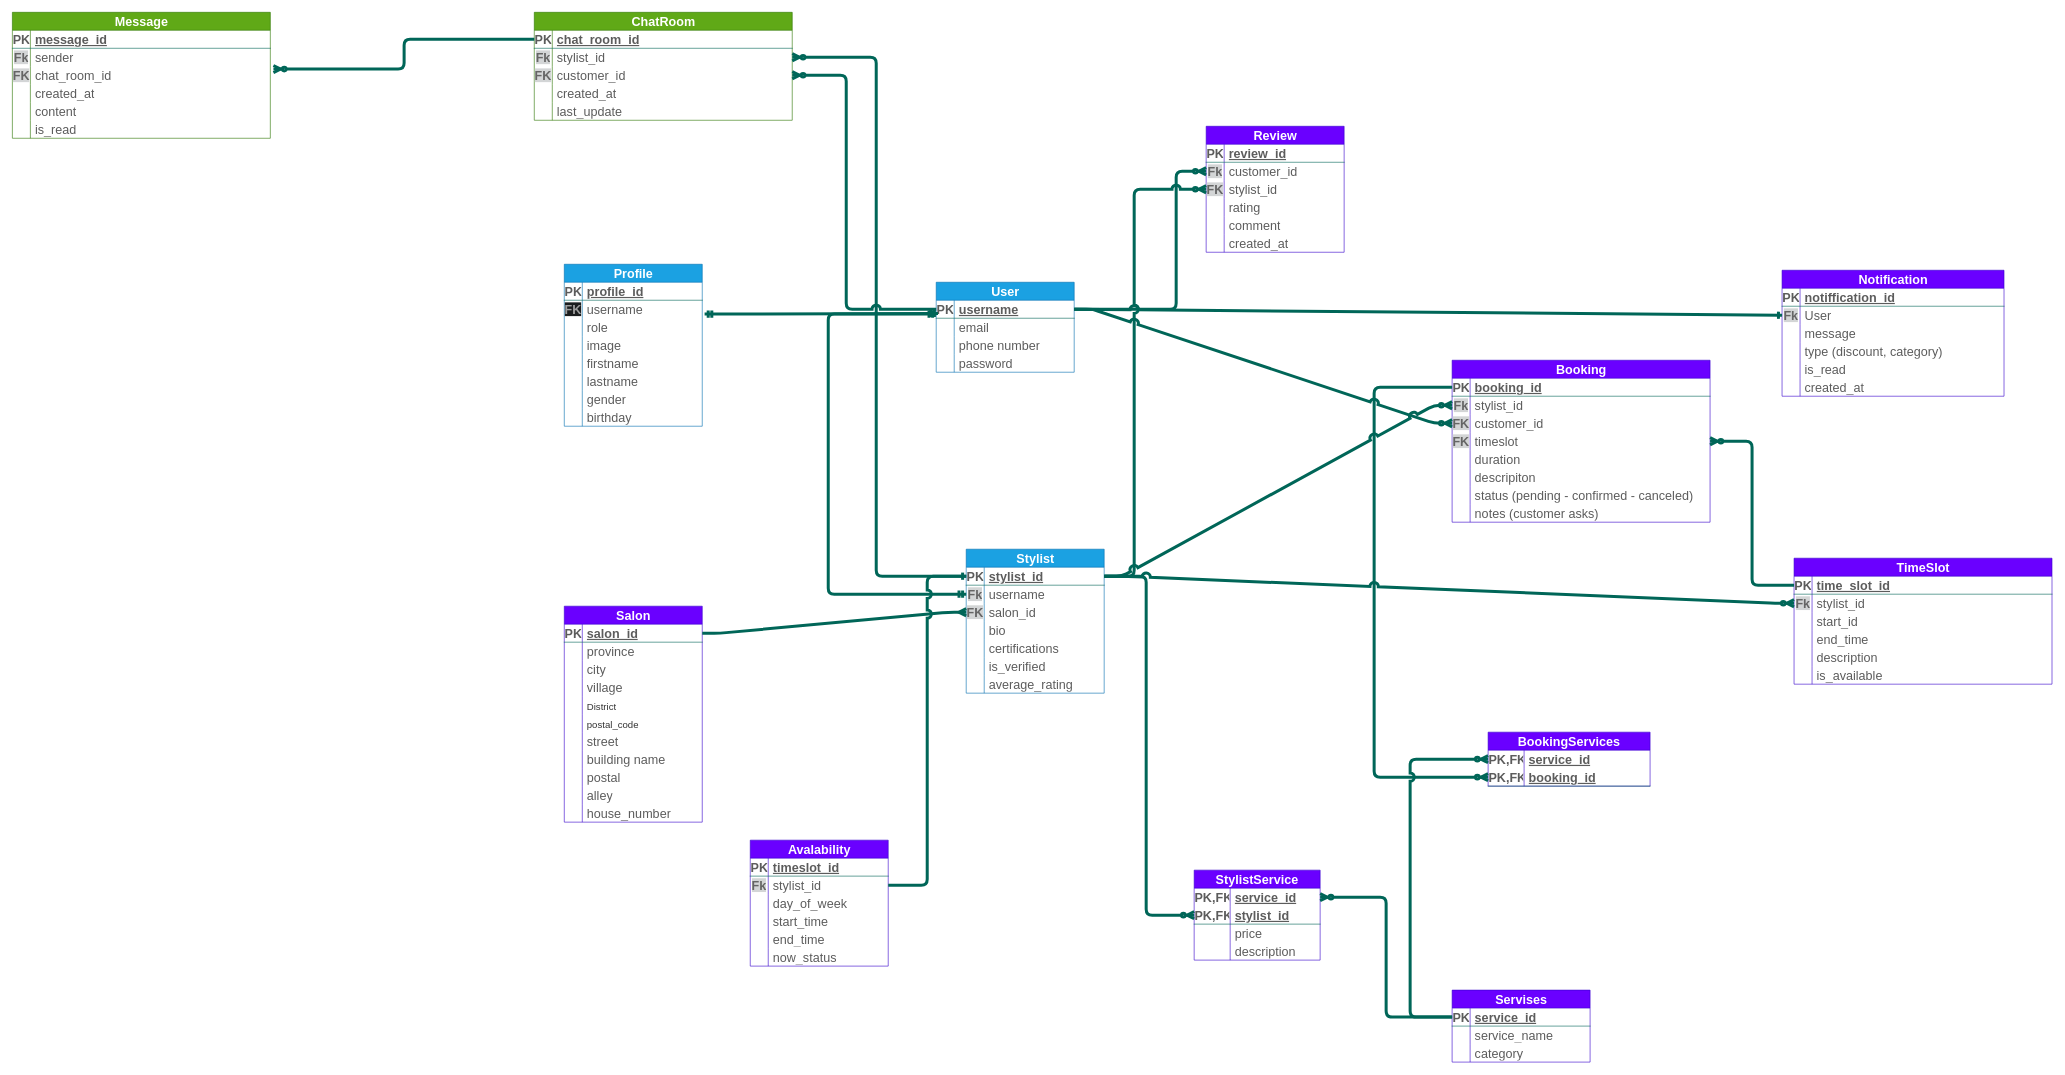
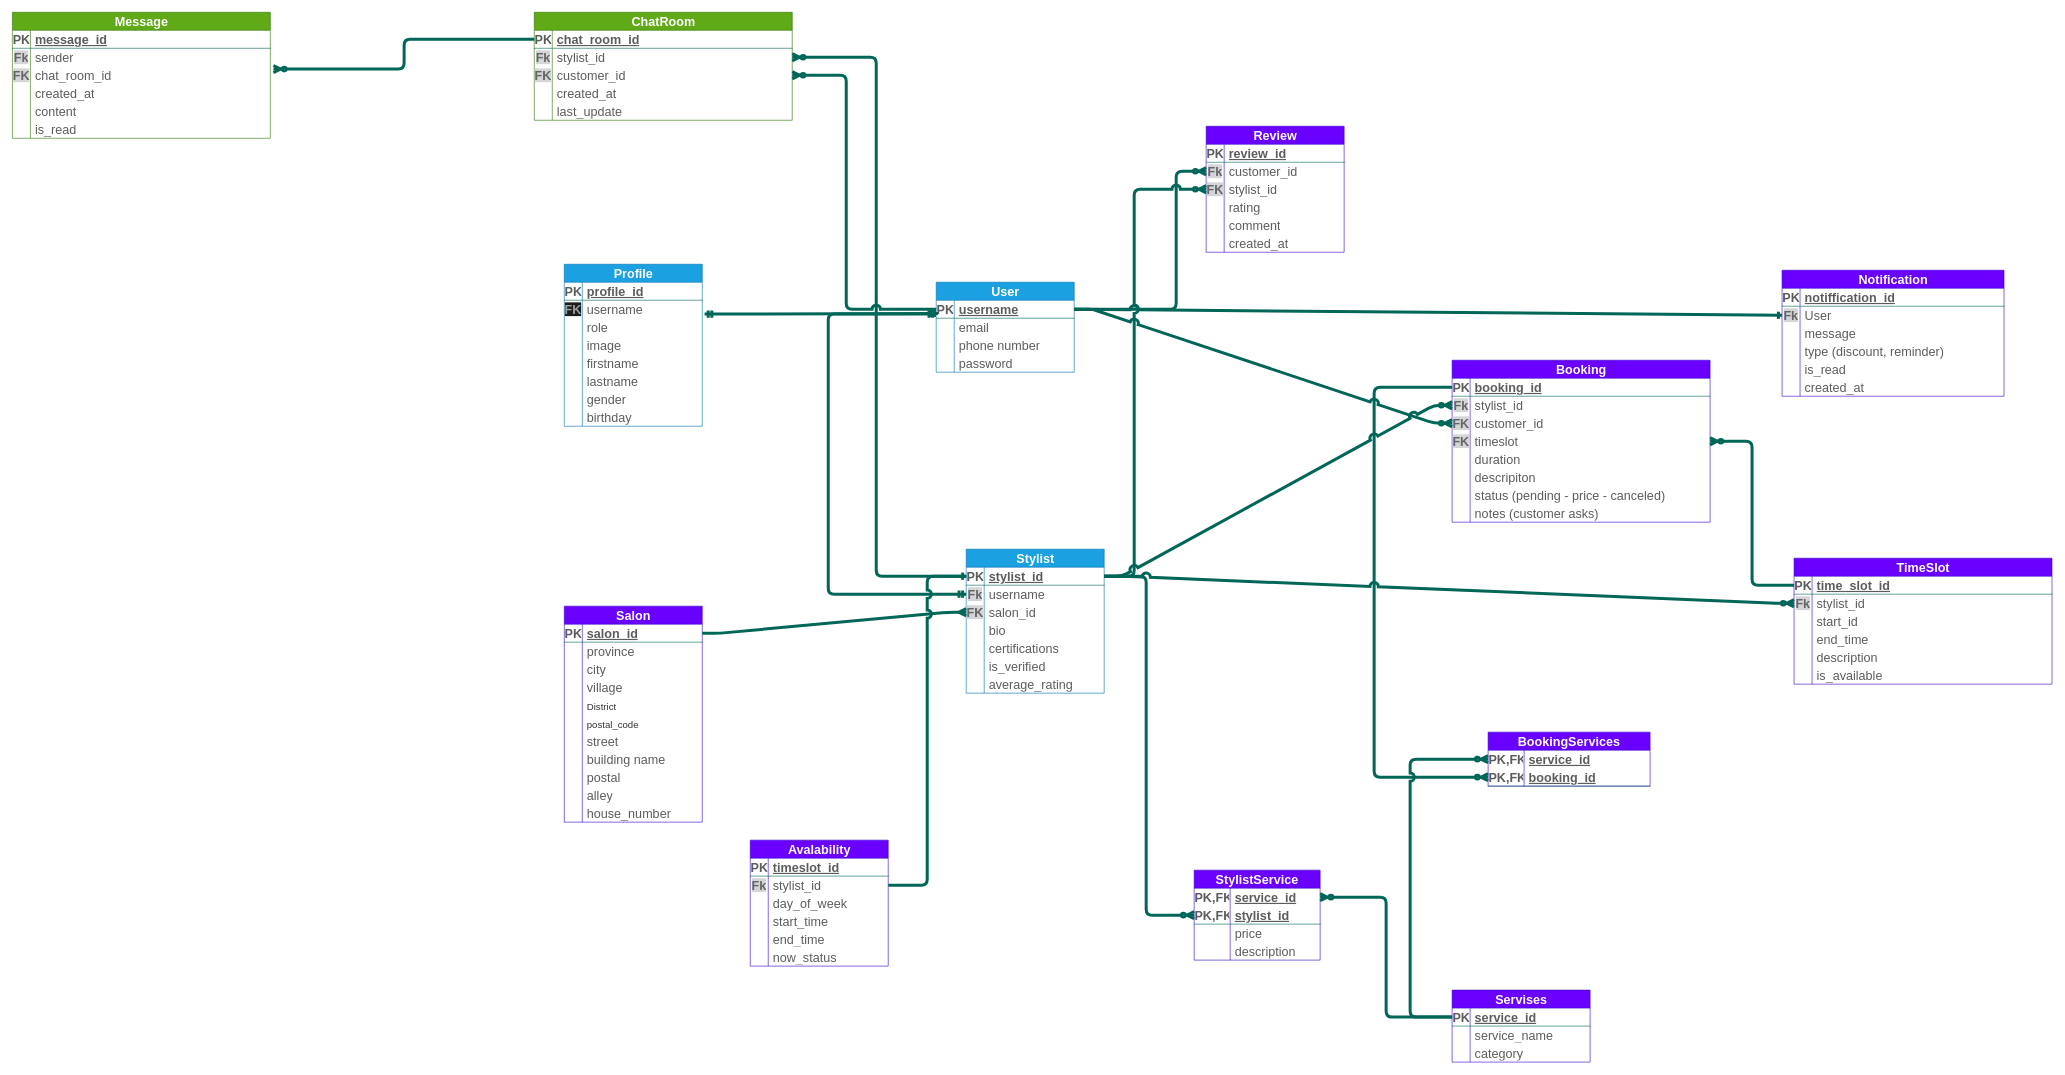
- <mxCell id="229" value="type (discount, category)" style="shape=partialRectangle;connectable=0;fillColor=none;top=0;left=0;bottom=0;right=0;align=left;spacingLeft=6;overflow=hidden;whiteSpace=wrap;html=1;fontSize=21;labelBackgroundColor=none;strokeColor=#006658;fontColor=#5C5C5C;" vertex="1" parent="227"><mxGeometry x="30" width="340" height="30" as="geometry"><mxRectangle width="340" height="30" as="alternateBounds" /></mxGeometry></mxCell>
+ <mxCell id="229" value="type (discount, reminder)" style="shape=partialRectangle;connectable=0;fillColor=none;top=0;left=0;bottom=0;right=0;align=left;spacingLeft=6;overflow=hidden;whiteSpace=wrap;html=1;fontSize=21;labelBackgroundColor=none;strokeColor=#006658;fontColor=#5C5C5C;" vertex="1" parent="227"><mxGeometry x="30" width="340" height="30" as="geometry"><mxRectangle width="340" height="30" as="alternateBounds" /></mxGeometry></mxCell>
- <mxCell id="120" value="status (pending - confirmed - canceled)" style="shape=partialRectangle;connectable=0;fillColor=none;top=0;left=0;bottom=0;right=0;align=left;spacingLeft=6;overflow=hidden;whiteSpace=wrap;html=1;fontSize=21;labelBackgroundColor=none;strokeColor=#006658;fontColor=#5C5C5C;" vertex="1" parent="118"><mxGeometry x="30" width="400" height="30" as="geometry"><mxRectangle width="400" height="30" as="alternateBounds" /></mxGeometry></mxCell>
+ <mxCell id="120" value="status (pending - price - canceled)" style="shape=partialRectangle;connectable=0;fillColor=none;top=0;left=0;bottom=0;right=0;align=left;spacingLeft=6;overflow=hidden;whiteSpace=wrap;html=1;fontSize=21;labelBackgroundColor=none;strokeColor=#006658;fontColor=#5C5C5C;" vertex="1" parent="118"><mxGeometry x="30" width="400" height="30" as="geometry"><mxRectangle width="400" height="30" as="alternateBounds" /></mxGeometry></mxCell>
